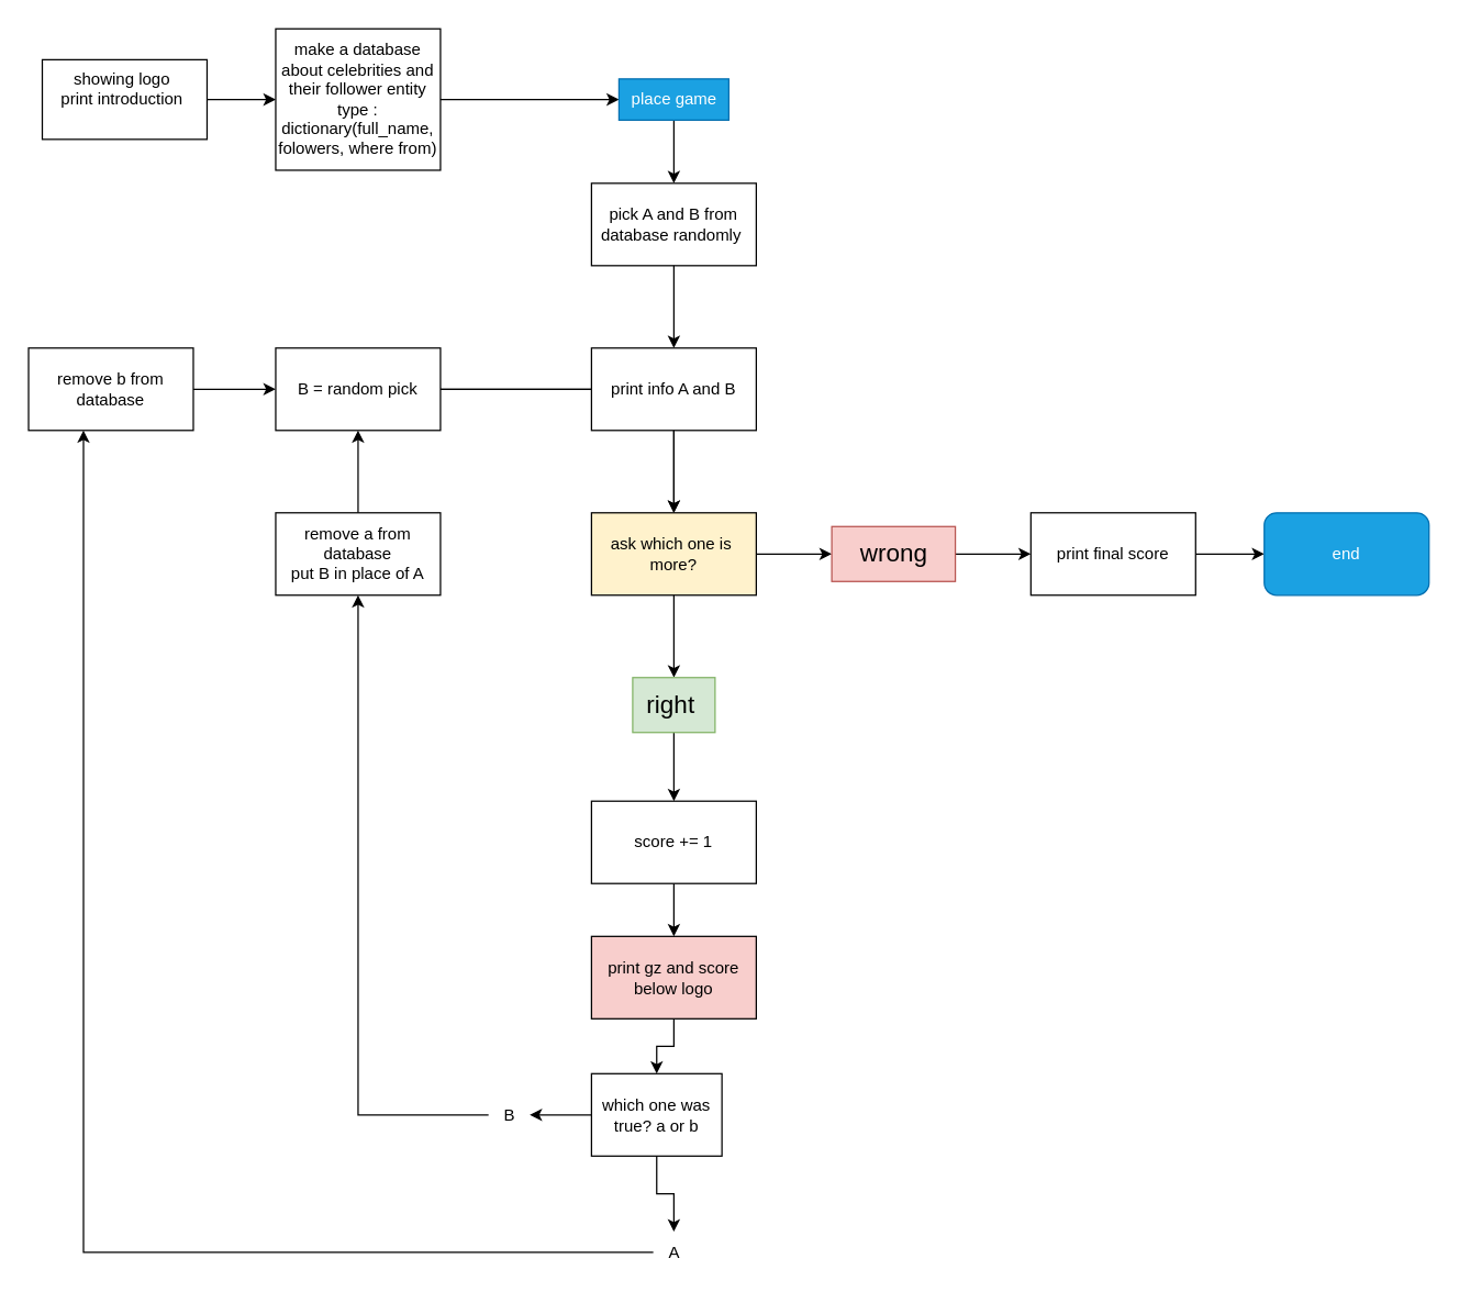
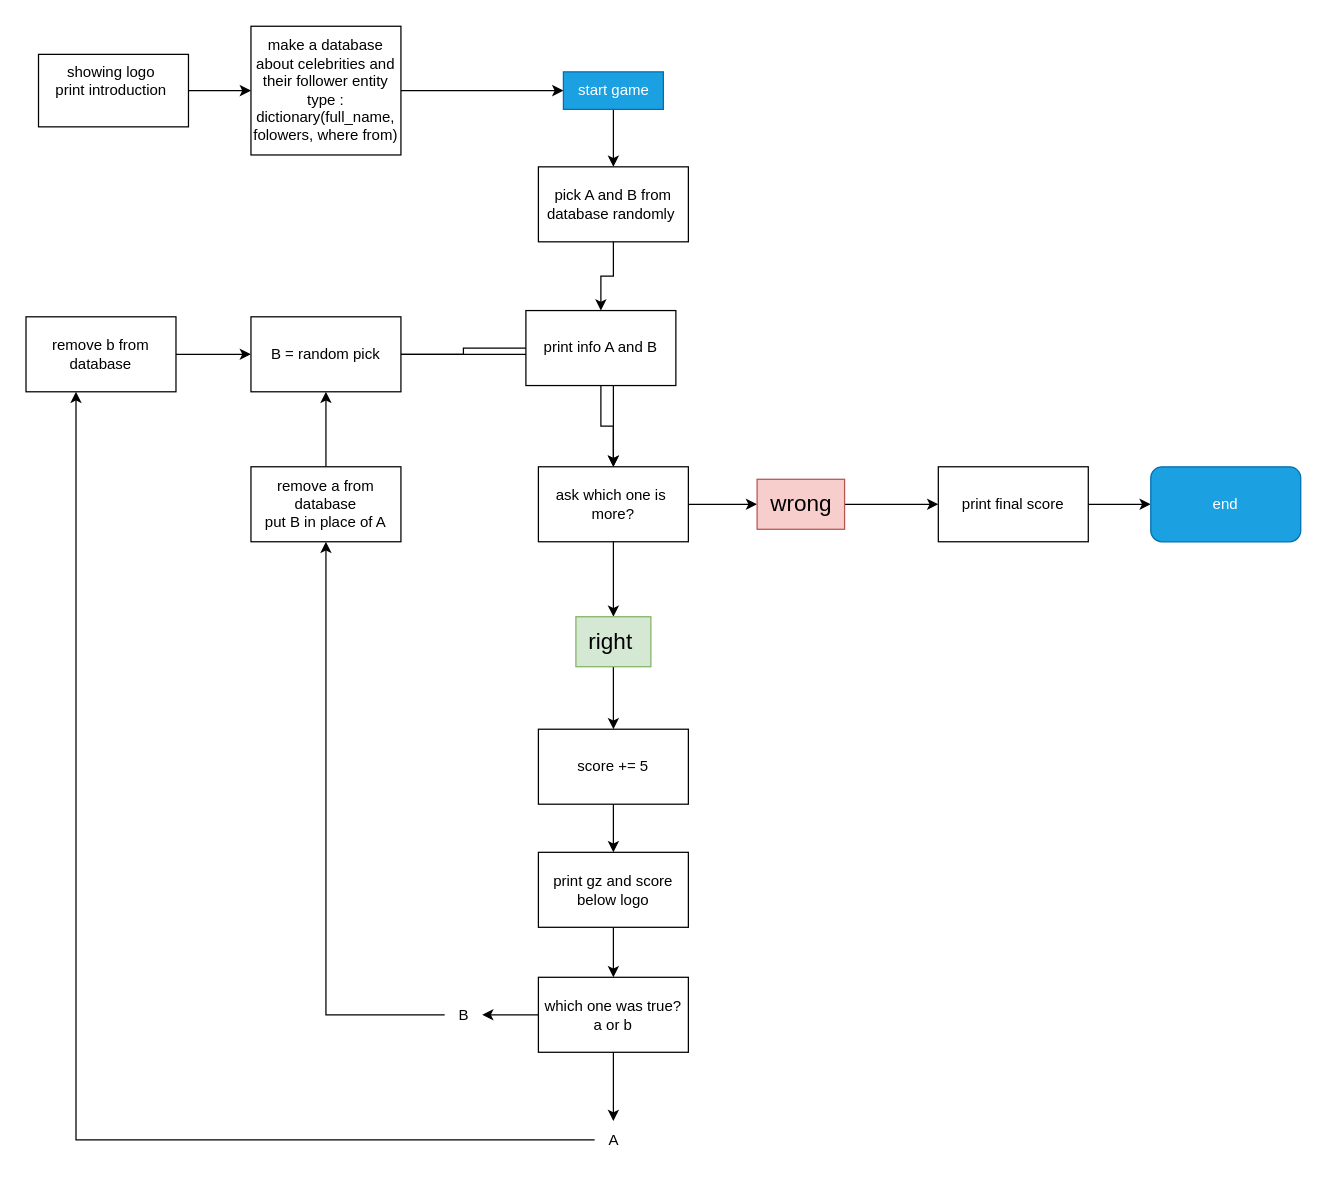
- <mxCell id="28" value="place game" style="text;html=1;align=center;verticalAlign=middle;resizable=0;points=[];autosize=1;strokeColor=#006EAF;fillColor=#1ba1e2;fontColor=#ffffff;" vertex="1" parent="1"><mxGeometry x="450" y="57" width="80" height="30" as="geometry" /></mxCell>
+ <mxCell id="28" value="start game" style="text;html=1;align=center;verticalAlign=middle;resizable=0;points=[];autosize=1;strokeColor=#006EAF;fillColor=#1ba1e2;fontColor=#ffffff;" vertex="1" parent="1"><mxGeometry x="450" y="57" width="80" height="30" as="geometry" /></mxCell>
- <mxCell id="39" value="print info A and B" style="whiteSpace=wrap;html=1;" vertex="1" parent="1"><mxGeometry x="430" y="253" width="120" height="60" as="geometry" /></mxCell>
+ <mxCell id="39" value="print info A and B" style="whiteSpace=wrap;html=1;" vertex="1" parent="1"><mxGeometry x="420" y="248" width="120" height="60" as="geometry" /></mxCell>
- <mxCell id="2" value="ask which one is&amp;nbsp;&lt;div&gt;more?&lt;/div&gt;" style="whiteSpace=wrap;html=1;fillColor=#fff2cc;" vertex="1" parent="1"><mxGeometry x="430" y="373" width="120" height="60" as="geometry" /></mxCell>
+ <mxCell id="2" value="ask which one is&amp;nbsp;&lt;div&gt;more?&lt;/div&gt;" style="whiteSpace=wrap;html=1;" vertex="1" parent="1"><mxGeometry x="430" y="373" width="120" height="60" as="geometry" /></mxCell>
- <mxCell id="18" value="&lt;font style=&quot;font-size: 18px;&quot;&gt;wrong&lt;/font&gt;" style="text;html=1;align=center;verticalAlign=middle;resizable=0;points=[];autosize=1;strokeColor=#b85450;fillColor=#f8cecc;" vertex="1" parent="1"><mxGeometry x="605" y="383" width="90" height="40" as="geometry" /></mxCell>
+ <mxCell id="18" value="&lt;font style=&quot;font-size: 18px;&quot;&gt;wrong&lt;/font&gt;" style="text;html=1;align=center;verticalAlign=middle;resizable=0;points=[];autosize=1;strokeColor=#b85450;fillColor=#f8cecc;" vertex="1" parent="1"><mxGeometry x="605" y="383" width="70" height="40" as="geometry" /></mxCell>
- <mxCell id="23" value="score += 1" style="whiteSpace=wrap;html=1;" vertex="1" parent="1"><mxGeometry x="430" y="583" width="120" height="60" as="geometry" /></mxCell>
+ <mxCell id="23" value="score += 5" style="whiteSpace=wrap;html=1;" vertex="1" parent="1"><mxGeometry x="430" y="583" width="120" height="60" as="geometry" /></mxCell>
- <mxCell id="14" value="print gz and score below logo" style="whiteSpace=wrap;html=1;fillColor=#f8cecc;" vertex="1" parent="1"><mxGeometry x="430" y="681.5" width="120" height="60" as="geometry" /></mxCell>
+ <mxCell id="14" value="print gz and score below logo" style="whiteSpace=wrap;html=1;" vertex="1" parent="1"><mxGeometry x="430" y="681.5" width="120" height="60" as="geometry" /></mxCell>
- <mxCell id="21" value="which one was true? a or b" style="whiteSpace=wrap;html=1;" vertex="1" parent="1"><mxGeometry x="430" y="781.5" width="95" height="60" as="geometry" /></mxCell>
+ <mxCell id="21" value="which one was true? a or b" style="whiteSpace=wrap;html=1;" vertex="1" parent="1"><mxGeometry x="430" y="781.5" width="120" height="60" as="geometry" /></mxCell>
